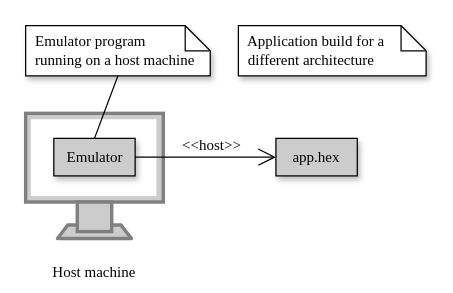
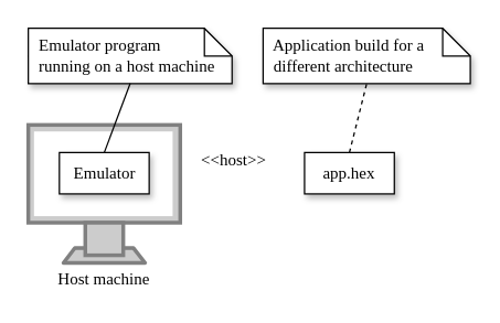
+ <mxCell id="11" value="" style="endArrow=none;dashed=1;html=1;rounded=0;entryX=0.5;entryY=1;entryDx=0;entryDy=0;entryPerimeter=0;exitX=0.5;exitY=0;exitDx=0;exitDy=0;fontFamily=Computer Modern;" edge="1" parent="1" source="2" target="10"><mxGeometry width="50" height="50" relative="1" as="geometry"><mxPoint x="85" y="120" as="sourcePoint" /><mxPoint x="104" y="70" as="targetPoint" /></mxGeometry></mxCell>
- <mxCell id="4" value="Emulator" style="rounded=0;whiteSpace=wrap;html=1;fontFamily=Computer Modern;shadow=1;fillColor=#cccccc;" vertex="1" parent="1"><mxGeometry x="42.5" y="110" width="65" height="30" as="geometry" /></mxCell>
+ <mxCell id="4" value="Emulator" style="rounded=0;whiteSpace=wrap;html=1;fontFamily=Computer Modern;shadow=1;" vertex="1" parent="1"><mxGeometry x="42.5" y="110" width="65" height="30" as="geometry" /></mxCell>
- <mxCell id="6" value="" style="endArrow=open;endFill=1;endSize=12;html=1;rounded=0;exitX=1;exitY=0.5;exitDx=0;exitDy=0;entryX=0;entryY=0.5;entryDx=0;entryDy=0;fontFamily=Computer Modern;" edge="1" parent="1" source="4" target="2"><mxGeometry width="160" relative="1" as="geometry"><mxPoint x="160" y="140" as="sourcePoint" /><mxPoint x="180" y="160" as="targetPoint" /></mxGeometry></mxCell>
- <mxCell id="2" value="app.hex" style="rounded=0;whiteSpace=wrap;html=1;fontFamily=Computer Modern;shadow=1;fillColor=#cccccc;" vertex="1" parent="1"><mxGeometry x="220" y="110" width="65" height="30" as="geometry" /></mxCell>
+ <mxCell id="2" value="app.hex" style="rounded=0;whiteSpace=wrap;html=1;fontFamily=Computer Modern;shadow=1;" vertex="1" parent="1"><mxGeometry x="220" y="110" width="65" height="30" as="geometry" /></mxCell>
- <mxCell id="5" value="Host machine" style="text;html=1;strokeColor=none;fillColor=none;align=center;verticalAlign=middle;whiteSpace=wrap;rounded=0;fontFamily=Computer Modern;" vertex="1" parent="1"><mxGeometry x="36.25" y="207" width="77.5" height="20" as="geometry" /></mxCell>
+ <mxCell id="5" value="Host machine" style="text;html=1;strokeColor=none;fillColor=none;align=center;verticalAlign=middle;whiteSpace=wrap;rounded=0;fontFamily=Computer Modern;" vertex="1" parent="1"><mxGeometry x="36.25" y="192" width="77.5" height="20" as="geometry" /></mxCell>
